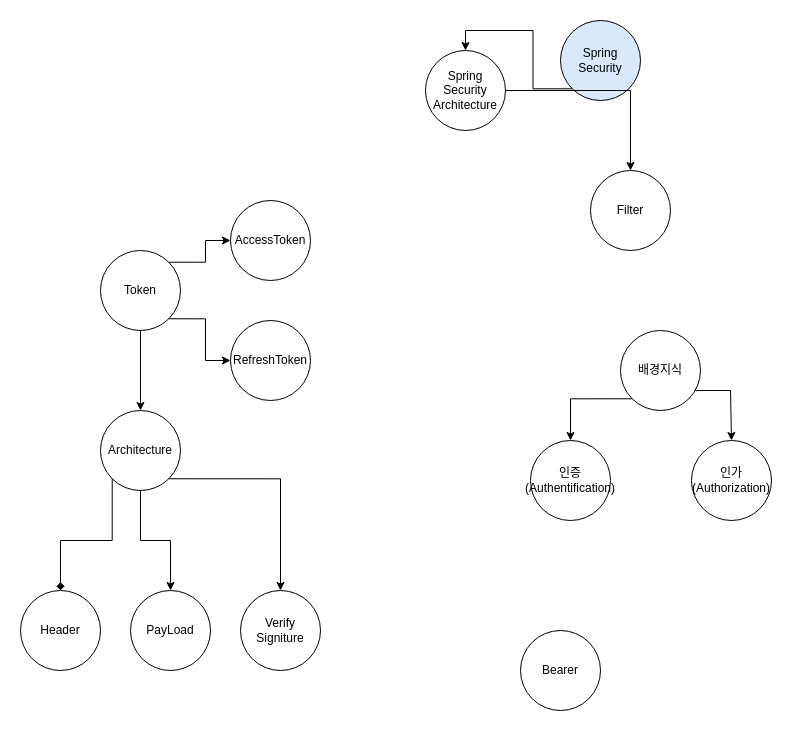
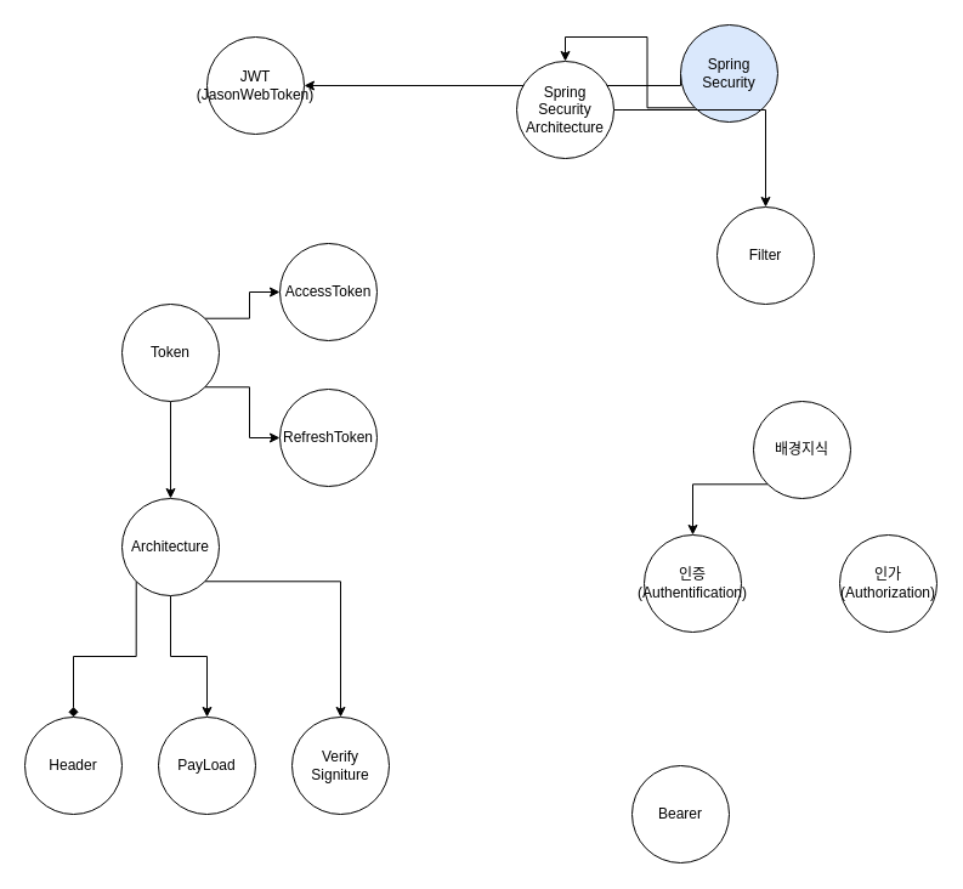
+ <mxCell id="2" value="JWT&lt;br&gt;(JasonWebToken)" style="ellipse;whiteSpace=wrap;html=1;" vertex="1" parent="1"><mxGeometry x="170" y="30" width="80" height="80" as="geometry" /></mxCell>
+ <mxCell id="4" style="edgeStyle=orthogonalEdgeStyle;rounded=0;orthogonalLoop=1;jettySize=auto;html=1;exitX=0;exitY=0.5;exitDx=0;exitDy=0;entryX=1;entryY=0.5;entryDx=0;entryDy=0;" edge="1" parent="1" source="5" target="2"><mxGeometry relative="1" as="geometry"><Array as="points"><mxPoint x="560" y="70" /></Array></mxGeometry></mxCell>
- <mxCell id="19" style="edgeStyle=orthogonalEdgeStyle;rounded=0;orthogonalLoop=1;jettySize=auto;html=1;exitX=1;exitY=1;exitDx=0;exitDy=0;entryX=0.5;entryY=0;entryDx=0;entryDy=0;" edge="1" parent="1" source="20" target="17"><mxGeometry relative="1" as="geometry"><Array as="points"><mxPoint x="688" y="390" /><mxPoint x="730" y="390" /></Array></mxGeometry></mxCell>
